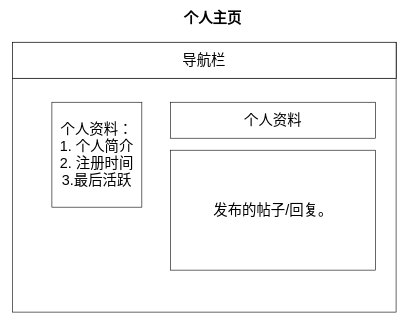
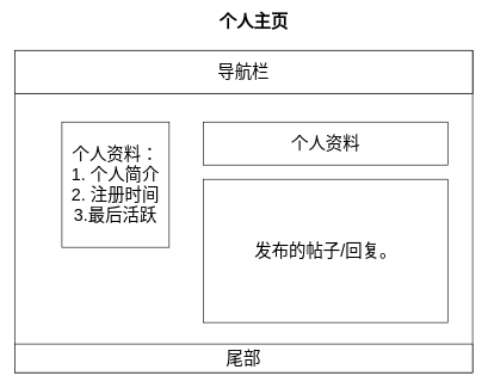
+ <mxCell id="4" value="&lt;font style=&quot;font-size: 24px&quot;&gt;尾部&lt;/font&gt;" style="rounded=0;whiteSpace=wrap;html=1;" vertex="1" parent="1"><mxGeometry x="20" y="480" width="640" height="40" as="geometry" /></mxCell>
